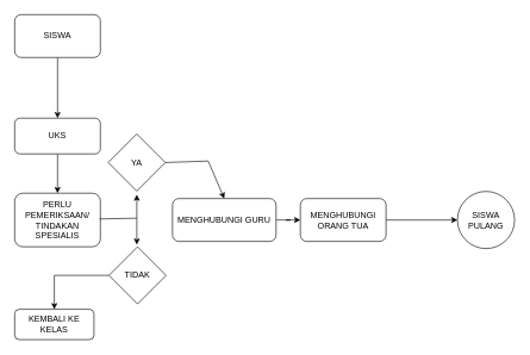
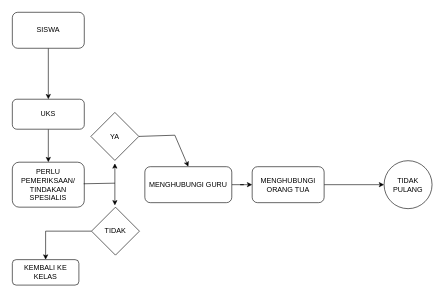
- <mxCell id="12" value="SISWA PULANG" style="ellipse;whiteSpace=wrap;html=1;rounded=1;" vertex="1" parent="1"><mxGeometry x="640" y="267.5" width="80" height="80" as="geometry" /></mxCell>
+ <mxCell id="12" value="TIDAK PULANG" style="ellipse;whiteSpace=wrap;html=1;rounded=1;" vertex="1" parent="1"><mxGeometry x="640" y="267.5" width="80" height="80" as="geometry" /></mxCell>
